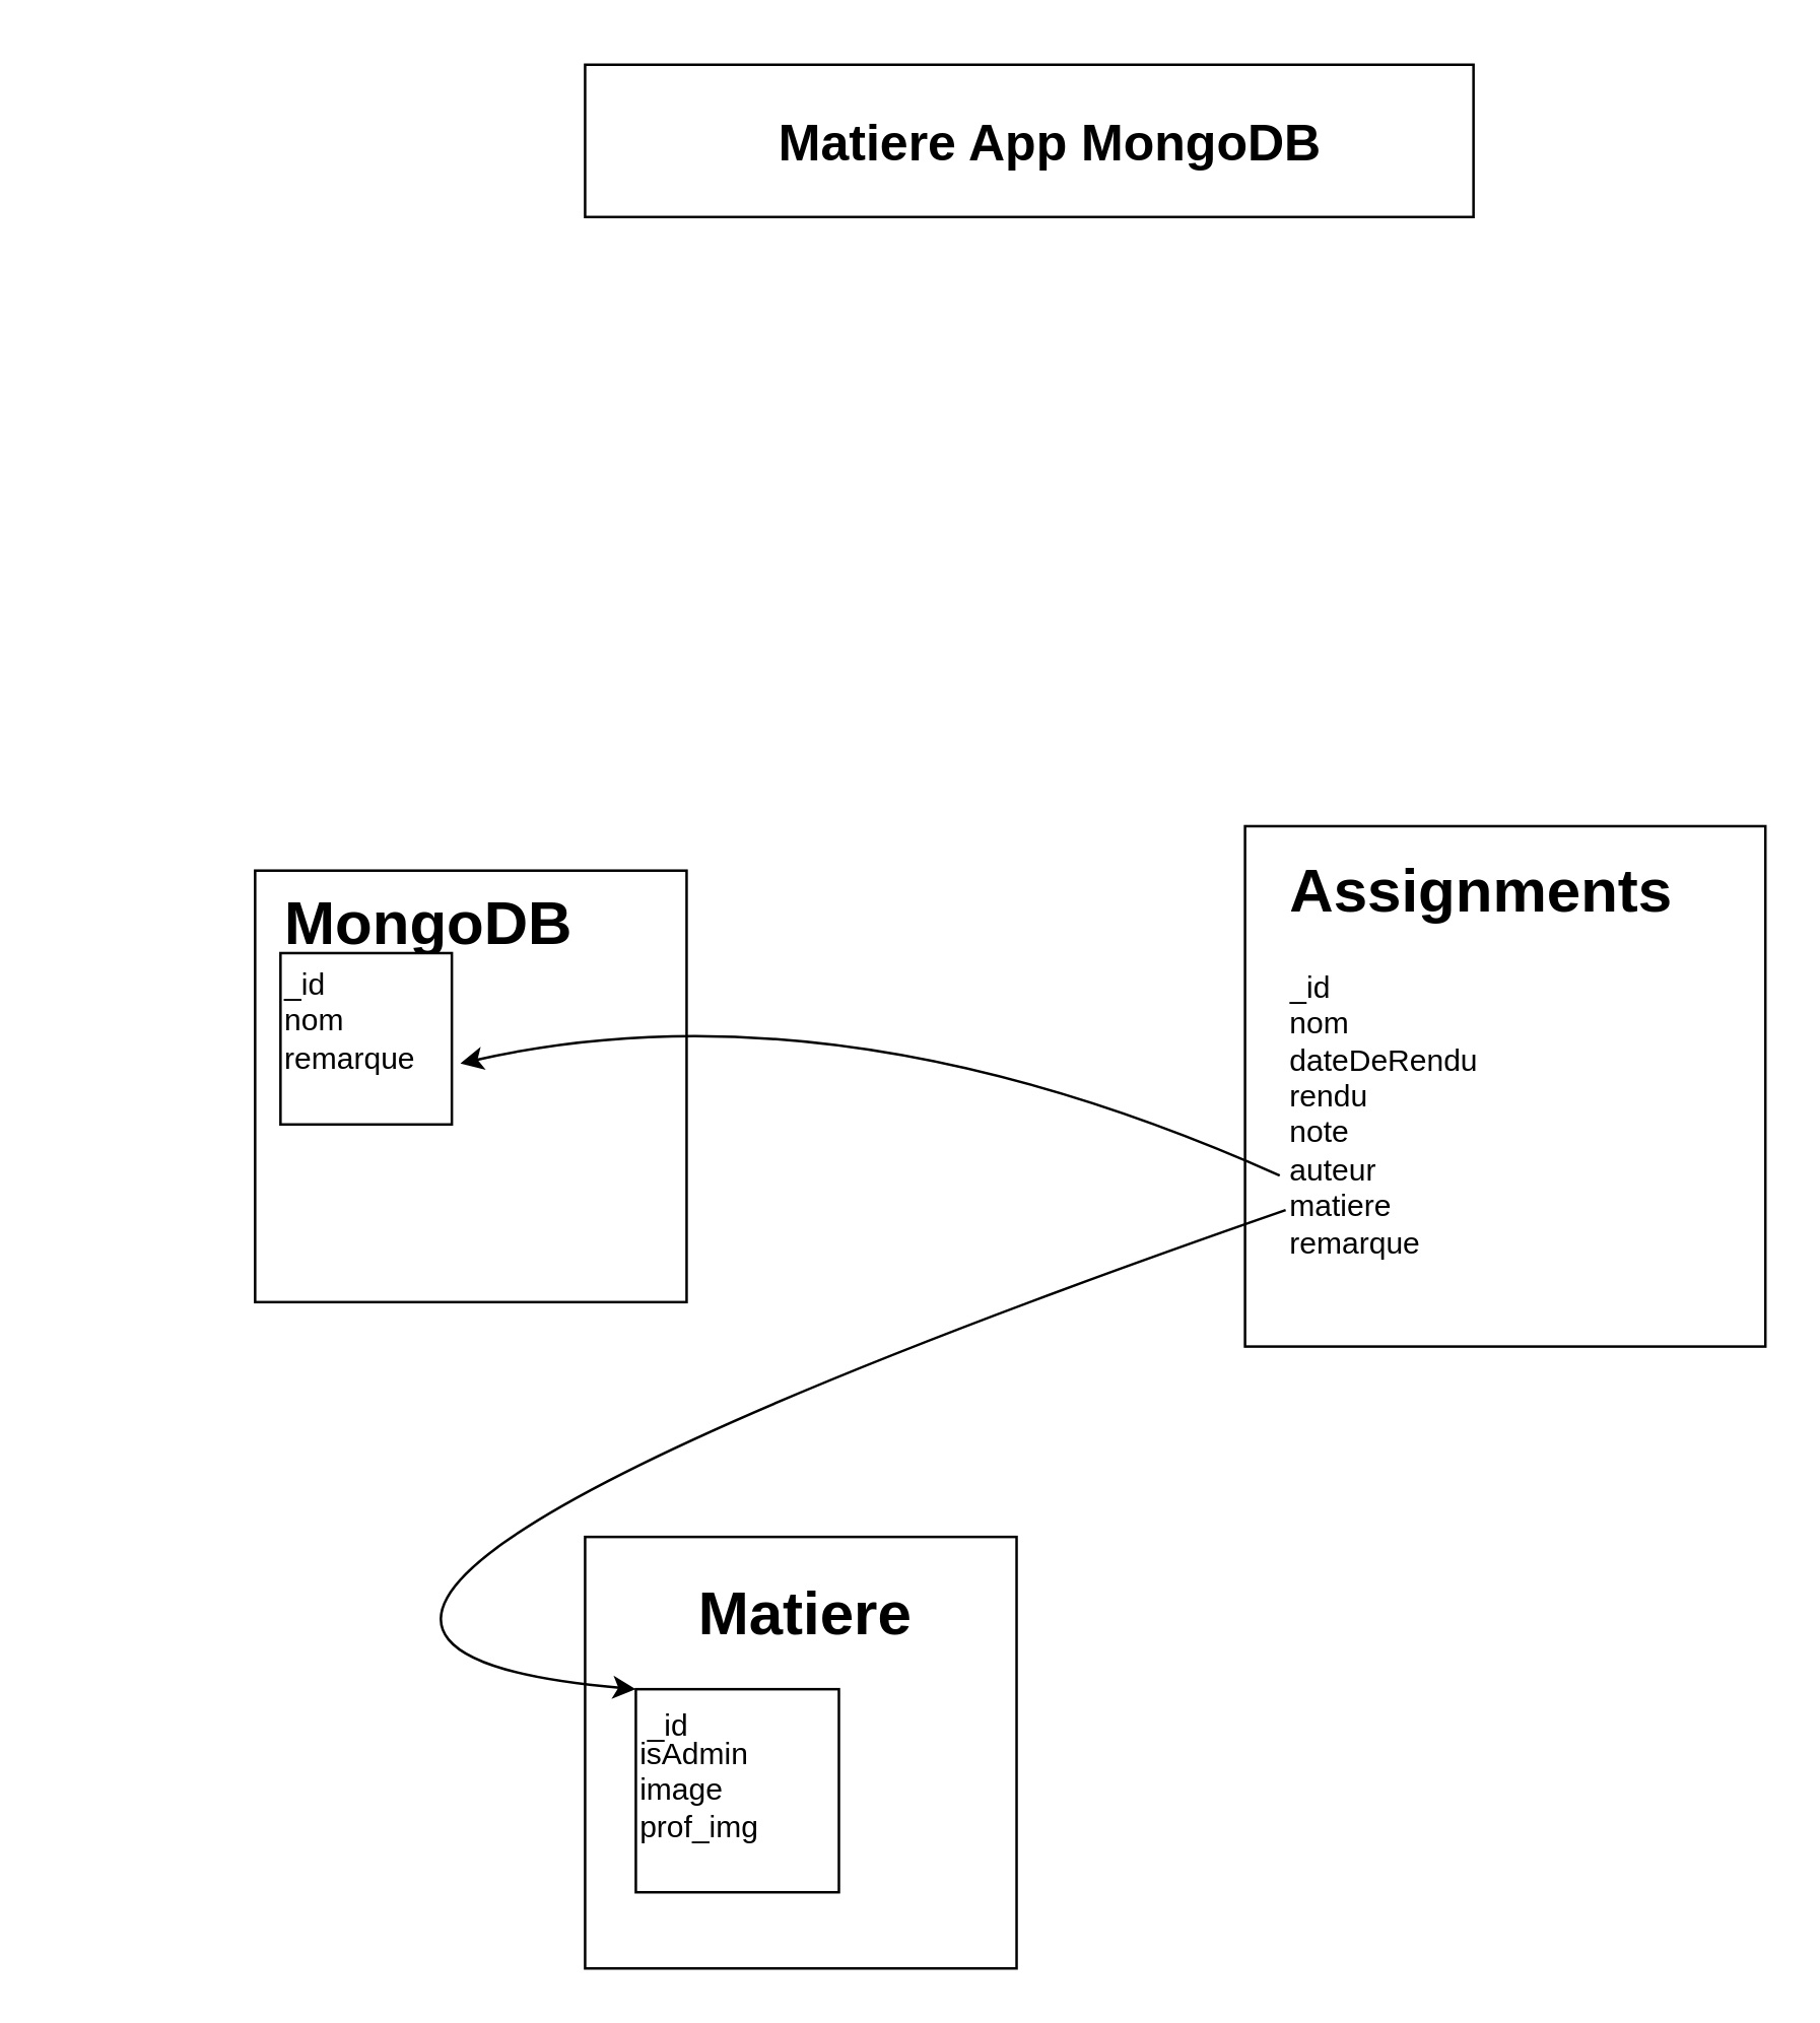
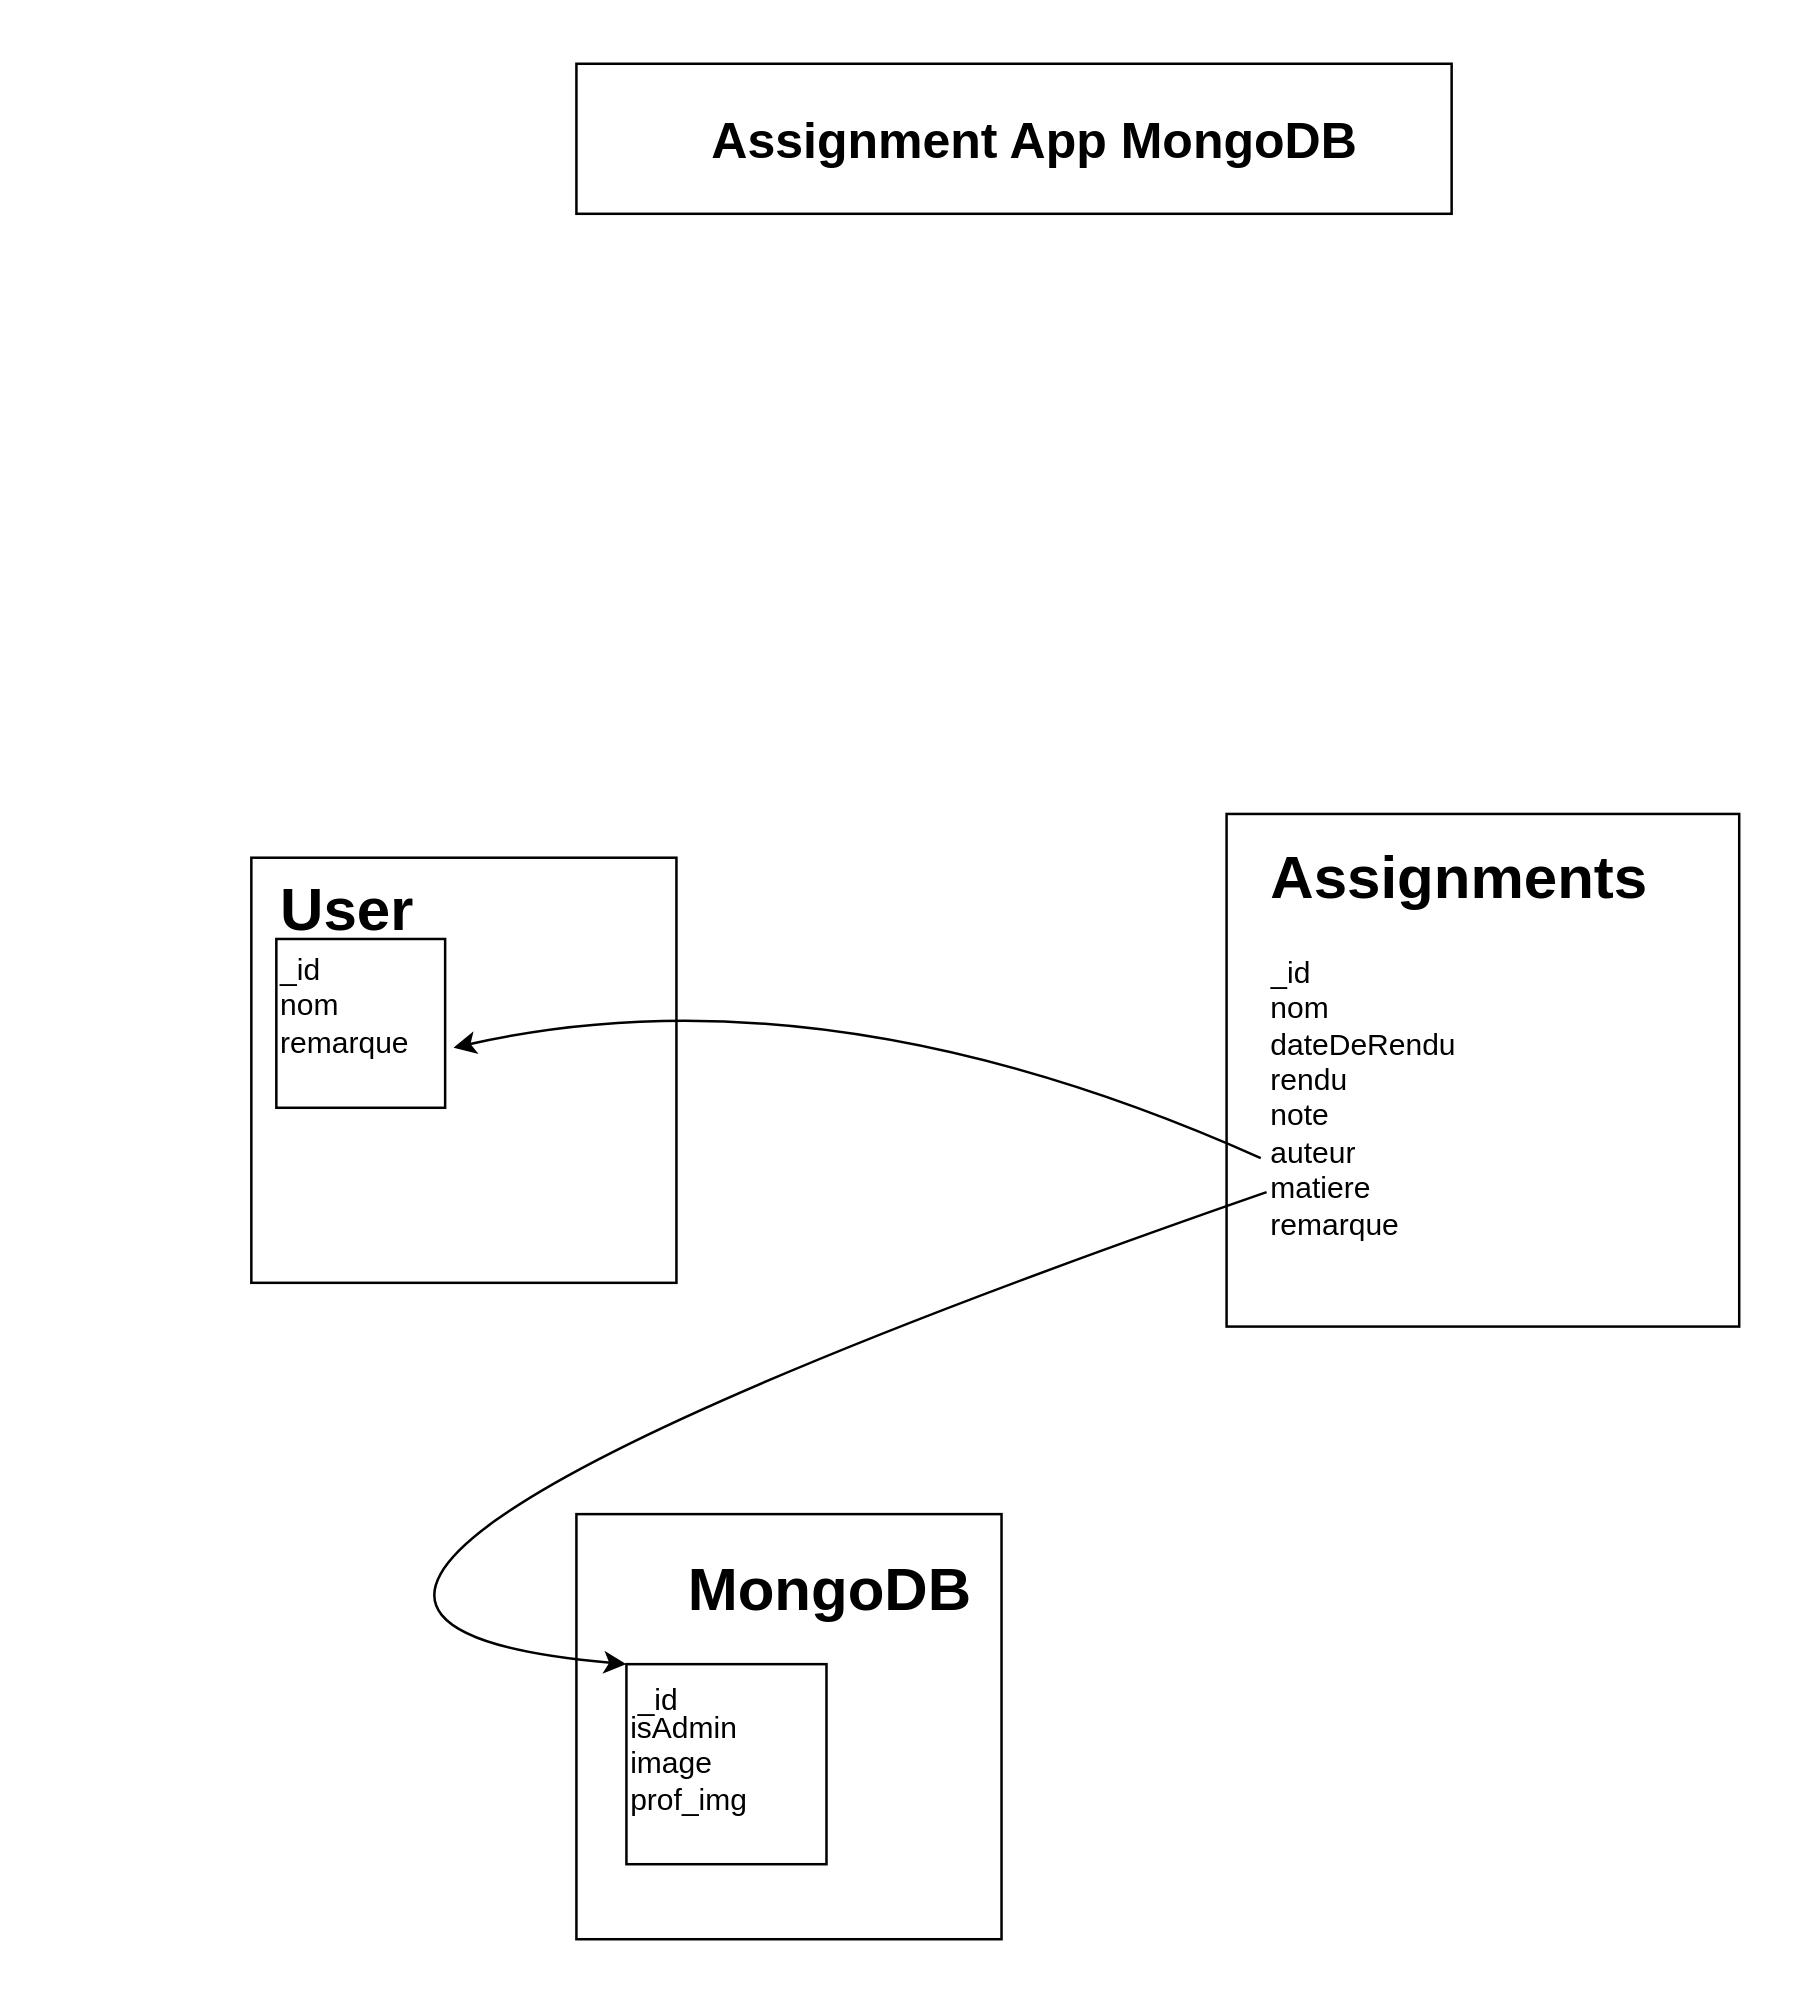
- <mxCell id="6" value="&lt;span style=&quot;font-size: 20px;&quot;&gt;&lt;b&gt;Matiere App MongoDB&lt;/b&gt;&lt;/span&gt;" style="text;html=1;align=center;verticalAlign=middle;whiteSpace=wrap;rounded=0;" vertex="1" parent="1"><mxGeometry x="233" y="20" width="361" height="70" as="geometry" /></mxCell>
+ <mxCell id="6" value="&lt;span style=&quot;font-size: 20px;&quot;&gt;&lt;b&gt;Assignment App MongoDB&lt;/b&gt;&lt;/span&gt;" style="text;html=1;align=center;verticalAlign=middle;whiteSpace=wrap;rounded=0;" vertex="1" parent="1"><mxGeometry x="233" y="20" width="361" height="70" as="geometry" /></mxCell>
- <mxCell id="8" value="&lt;h1 style=&quot;margin-top: 0px;&quot;&gt;MongoDB&lt;/h1&gt;" style="text;html=1;whiteSpace=wrap;overflow=hidden;rounded=0;" vertex="1" parent="1"><mxGeometry x="110" y="342.5" width="120" height="40" as="geometry" /></mxCell>
+ <mxCell id="8" value="&lt;h1 style=&quot;margin-top: 0px;&quot;&gt;User&lt;/h1&gt;" style="text;html=1;whiteSpace=wrap;overflow=hidden;rounded=0;" vertex="1" parent="1"><mxGeometry x="110" y="342.5" width="120" height="40" as="geometry" /></mxCell>
- <mxCell id="12" value="&lt;h1 style=&quot;margin-top: 0px;&quot;&gt;Matiere&lt;/h1&gt;&lt;p&gt;.&lt;/p&gt;" style="text;html=1;whiteSpace=wrap;overflow=hidden;rounded=0;" vertex="1" parent="9"><mxGeometry x="42.5" y="10" width="180" height="40" as="geometry" /></mxCell>
+ <mxCell id="12" value="&lt;h1 style=&quot;margin-top: 0px;&quot;&gt;MongoDB&lt;/h1&gt;&lt;p&gt;.&lt;/p&gt;" style="text;html=1;whiteSpace=wrap;overflow=hidden;rounded=0;" vertex="1" parent="9"><mxGeometry x="42.5" y="10" width="180" height="40" as="geometry" /></mxCell>
